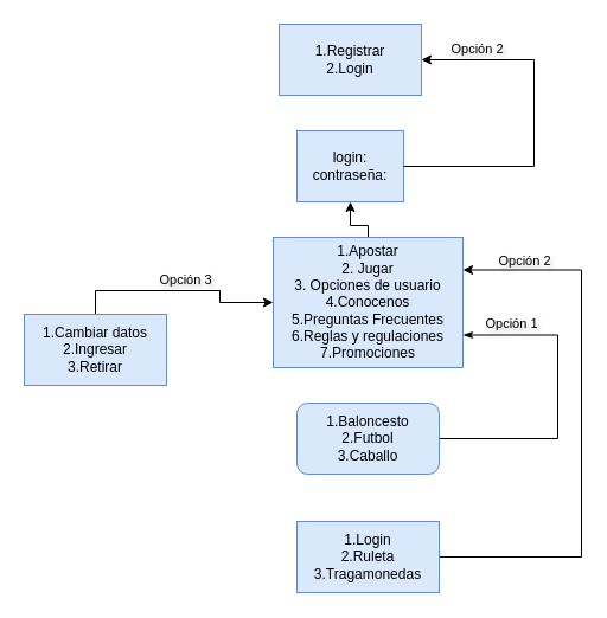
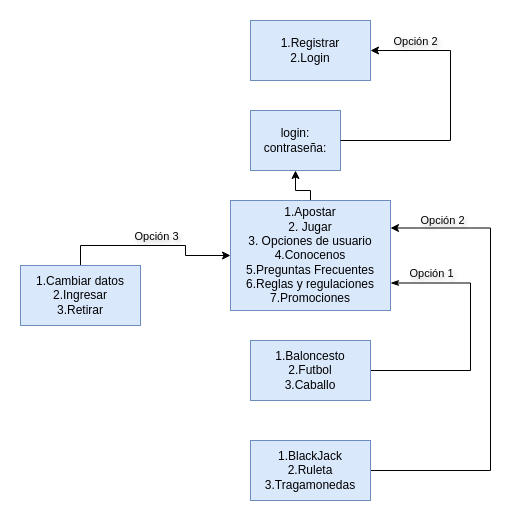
- <mxCell id="15" value="&lt;div&gt;1.Registrar&lt;/div&gt;&lt;div&gt;2.Login&lt;/div&gt;" style="rounded=0;whiteSpace=wrap;html=1;fillColor=#dae8fc;strokeColor=#6c8ebf;" vertex="1" parent="1"><mxGeometry x="235" y="20" width="120" height="60" as="geometry" /></mxCell>
+ <mxCell id="15" value="&lt;div&gt;1.Registrar&lt;/div&gt;&lt;div&gt;2.Login&lt;/div&gt;" style="rounded=0;whiteSpace=wrap;html=1;fillColor=#dae8fc;strokeColor=#6c8ebf;" vertex="1" parent="1"><mxGeometry x="250" y="20" width="120" height="60" as="geometry" /></mxCell>
- <mxCell id="11" value="&lt;div&gt;1.Baloncesto&lt;/div&gt;&lt;div&gt;2.Futbol&lt;/div&gt;&lt;div&gt;3.Caballo&lt;br&gt;&lt;/div&gt;" style="whiteSpace=wrap;html=1;fillColor=#dae8fc;strokeColor=#6c8ebf;rounded=1;" vertex="1" parent="1"><mxGeometry x="250" y="340" width="120" height="60" as="geometry" /></mxCell>
+ <mxCell id="11" value="&lt;div&gt;1.Baloncesto&lt;/div&gt;&lt;div&gt;2.Futbol&lt;/div&gt;&lt;div&gt;3.Caballo&lt;br&gt;&lt;/div&gt;" style="rounded=0;whiteSpace=wrap;html=1;fillColor=#dae8fc;strokeColor=#6c8ebf;" vertex="1" parent="1"><mxGeometry x="250" y="340" width="120" height="60" as="geometry" /></mxCell>
- <mxCell id="12" value="&lt;div&gt;1.Login&lt;/div&gt;&lt;div&gt;2.Ruleta&lt;/div&gt;&lt;div&gt;3.Tragamonedas&lt;/div&gt;" style="rounded=0;whiteSpace=wrap;html=1;fillColor=#dae8fc;strokeColor=#6c8ebf;" vertex="1" parent="1"><mxGeometry x="250" y="440" width="120" height="60" as="geometry" /></mxCell>
+ <mxCell id="12" value="&lt;div&gt;1.BlackJack&lt;/div&gt;&lt;div&gt;2.Ruleta&lt;/div&gt;&lt;div&gt;3.Tragamonedas&lt;/div&gt;" style="rounded=0;whiteSpace=wrap;html=1;fillColor=#dae8fc;strokeColor=#6c8ebf;" vertex="1" parent="1"><mxGeometry x="250" y="440" width="120" height="60" as="geometry" /></mxCell>
